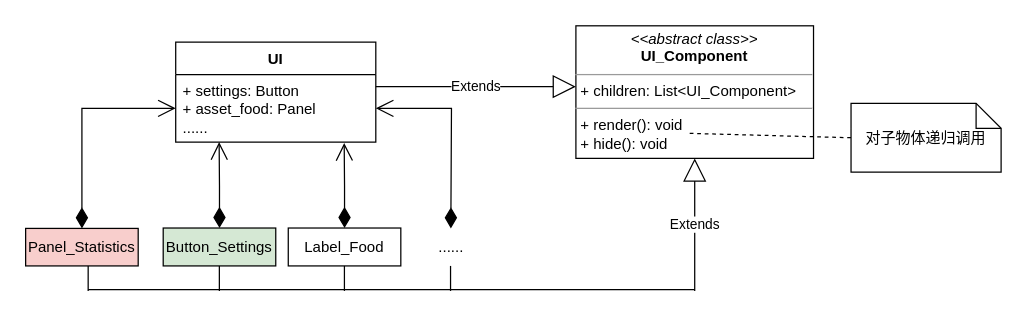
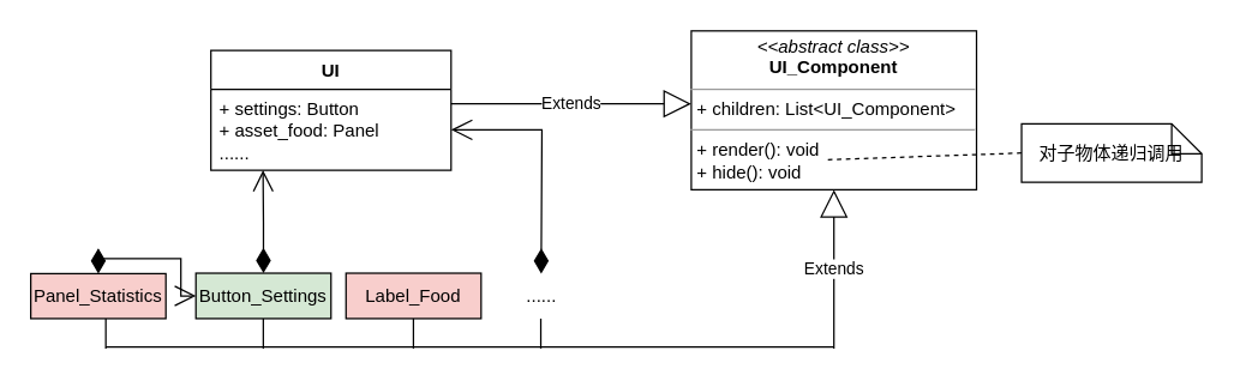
- <mxCell id="7" value="" style="endArrow=open;html=1;endSize=12;startArrow=diamondThin;startSize=14;startFill=1;edgeStyle=orthogonalEdgeStyle;align=left;verticalAlign=bottom;rounded=0;entryX=0;entryY=0.5;entryDx=0;entryDy=0;exitX=0.5;exitY=0;exitDx=0;exitDy=0;" edge="1" parent="1" source="6" target="3"><mxGeometry x="-0.87" y="-15" relative="1" as="geometry"><mxPoint x="220" y="152" as="sourcePoint" /><mxPoint x="140" y="113" as="targetPoint" /><mxPoint as="offset" /></mxGeometry></mxCell>
+ <mxCell id="7" value="" style="endArrow=open;html=1;endSize=12;startArrow=diamondThin;startSize=14;startFill=1;edgeStyle=orthogonalEdgeStyle;align=left;verticalAlign=bottom;rounded=0;exitX=0.5;exitY=0;exitDx=0;exitDy=0;" edge="1" parent="1" source="6" target="5"><mxGeometry x="-0.87" y="-15" relative="1" as="geometry"><mxPoint x="220" y="152" as="sourcePoint" /><mxPoint x="140" y="113" as="targetPoint" /><mxPoint as="offset" /></mxGeometry></mxCell>
- <mxCell id="20" value="对子物体递归调用" style="shape=note;size=20;whiteSpace=wrap;html=1;" vertex="1" parent="1"><mxGeometry x="680" y="82" width="120" height="55" as="geometry" /></mxCell>
+ <mxCell id="20" value="对子物体递归调用" style="shape=note;size=20;whiteSpace=wrap;html=1;" vertex="1" parent="1"><mxGeometry x="680" y="82" width="120" height="39" as="geometry" /></mxCell>
- <mxCell id="11" value="" style="endArrow=open;html=1;endSize=12;startArrow=diamondThin;startSize=14;startFill=1;edgeStyle=orthogonalEdgeStyle;align=left;verticalAlign=bottom;rounded=0;entryX=0.842;entryY=1.013;entryDx=0;entryDy=0;exitX=0.5;exitY=0;exitDx=0;exitDy=0;entryPerimeter=0;" edge="1" parent="1" source="10" target="3"><mxGeometry x="-0.87" y="-15" relative="1" as="geometry"><mxPoint x="130" y="191.69" as="sourcePoint" /><mxPoint x="275.08" y="126.002" as="targetPoint" /><mxPoint as="offset" /><Array as="points" /></mxGeometry></mxCell>
- <mxCell id="10" value="Label_Food" style="html=1;whiteSpace=wrap;" vertex="1" parent="1"><mxGeometry x="230" y="181.69" width="90" height="30.31" as="geometry" /></mxCell>
+ <mxCell id="10" value="Label_Food" style="html=1;whiteSpace=wrap;fillColor=#f8cecc;" vertex="1" parent="1"><mxGeometry x="230" y="181.69" width="90" height="30.31" as="geometry" /></mxCell>
